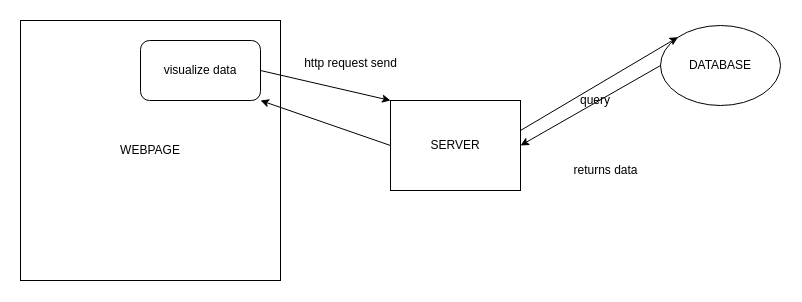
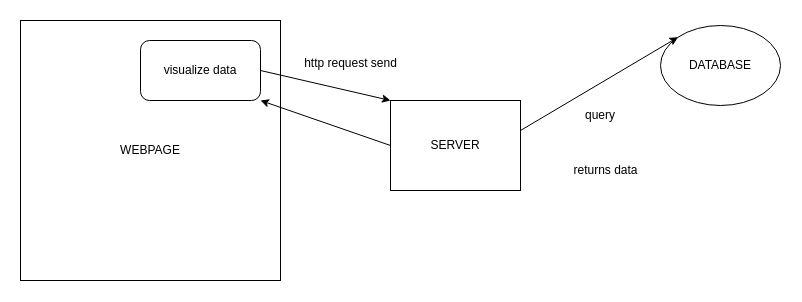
- <mxCell id="9" value="query" style="text;html=1;strokeColor=none;fillColor=none;align=center;verticalAlign=middle;whiteSpace=wrap;rounded=0;" vertex="1" parent="1"><mxGeometry x="565" y="85" width="60" height="30" as="geometry" /></mxCell>
+ <mxCell id="9" value="query" style="text;html=1;strokeColor=none;fillColor=none;align=center;verticalAlign=middle;whiteSpace=wrap;rounded=0;" vertex="1" parent="1"><mxGeometry x="570" y="100" width="60" height="30" as="geometry" /></mxCell>
- <mxCell id="10" value="" style="endArrow=classic;html=1;rounded=0;exitX=0;exitY=0.5;exitDx=0;exitDy=0;entryX=1;entryY=0.5;entryDx=0;entryDy=0;" edge="1" parent="1" source="3" target="4"><mxGeometry width="50" height="50" relative="1" as="geometry"><mxPoint x="400" y="200" as="sourcePoint" /><mxPoint x="450" y="150" as="targetPoint" /></mxGeometry></mxCell>
